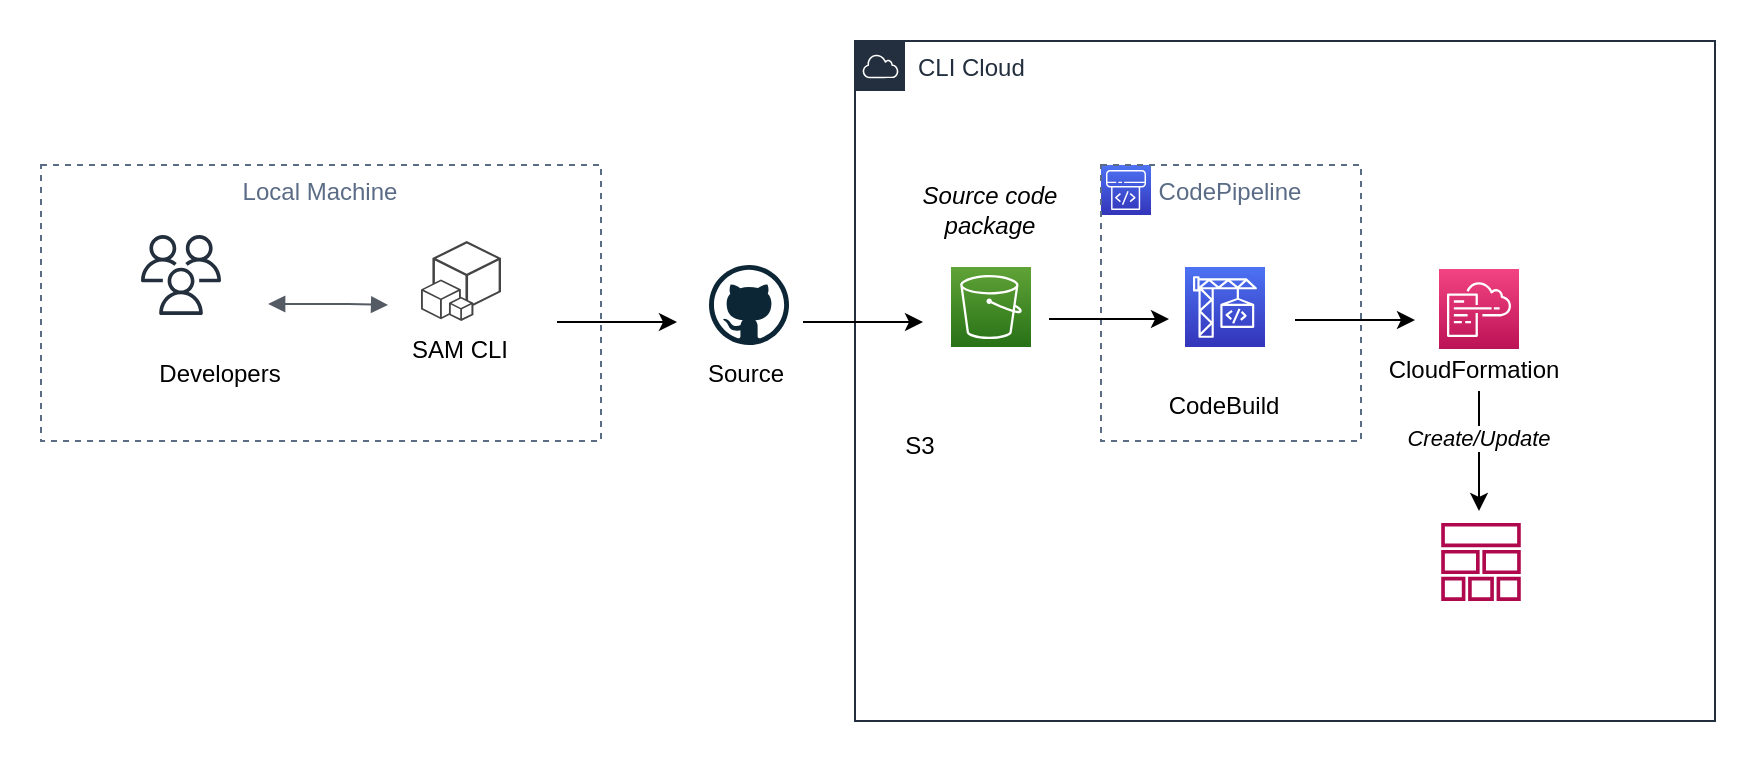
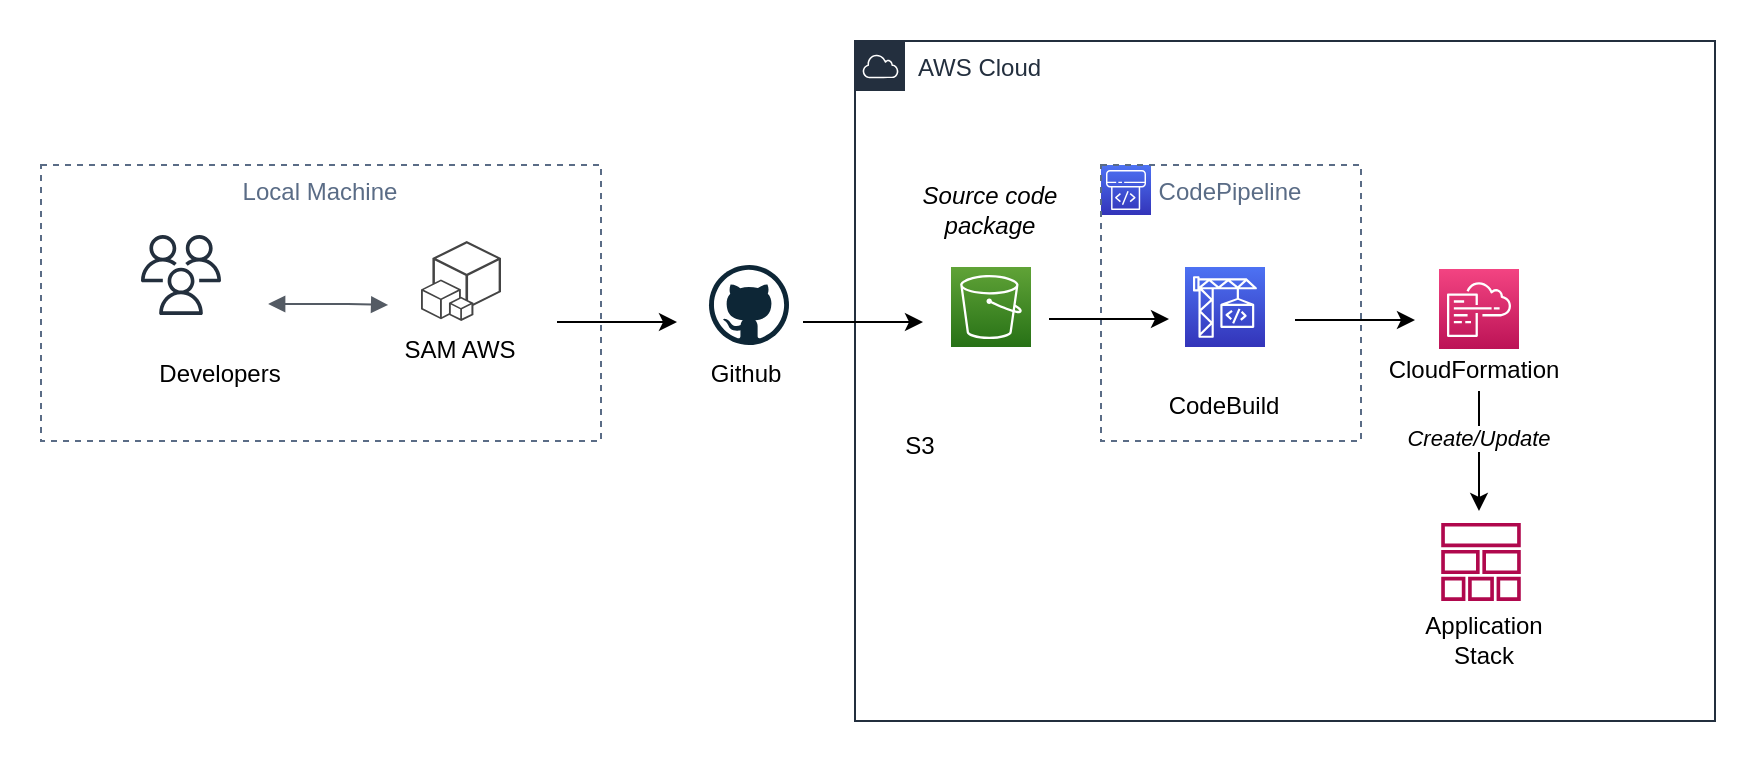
- <mxCell id="2" value="CLI Cloud" style="points=[[0,0],[0.25,0],[0.5,0],[0.75,0],[1,0],[1,0.25],[1,0.5],[1,0.75],[1,1],[0.75,1],[0.5,1],[0.25,1],[0,1],[0,0.75],[0,0.5],[0,0.25]];outlineConnect=0;gradientColor=none;html=1;whiteSpace=wrap;fontSize=12;fontStyle=0;container=1;pointerEvents=0;collapsible=0;recursiveResize=0;shape=mxgraph.aws4.group;grIcon=mxgraph.aws4.group_aws_cloud;strokeColor=#232F3E;fillColor=none;verticalAlign=top;align=left;spacingLeft=30;fontColor=#232F3E;dashed=0;" parent="1" vertex="1"><mxGeometry x="427" y="20" width="430" height="340" as="geometry" /></mxCell>
+ <mxCell id="2" value="AWS Cloud" style="points=[[0,0],[0.25,0],[0.5,0],[0.75,0],[1,0],[1,0.25],[1,0.5],[1,0.75],[1,1],[0.75,1],[0.5,1],[0.25,1],[0,1],[0,0.75],[0,0.5],[0,0.25]];outlineConnect=0;gradientColor=none;html=1;whiteSpace=wrap;fontSize=12;fontStyle=0;container=1;pointerEvents=0;collapsible=0;recursiveResize=0;shape=mxgraph.aws4.group;grIcon=mxgraph.aws4.group_aws_cloud;strokeColor=#232F3E;fillColor=none;verticalAlign=top;align=left;spacingLeft=30;fontColor=#232F3E;dashed=0;" parent="1" vertex="1"><mxGeometry x="427" y="20" width="430" height="340" as="geometry" /></mxCell>
- <mxCell id="26" value="SAM CLI" style="text;strokeColor=none;align=center;fillColor=none;html=1;verticalAlign=middle;whiteSpace=wrap;rounded=0;" parent="1" vertex="1"><mxGeometry x="200" y="160" width="60" height="30" as="geometry" /></mxCell>
+ <mxCell id="26" value="SAM AWS" style="text;strokeColor=none;align=center;fillColor=none;html=1;verticalAlign=middle;whiteSpace=wrap;rounded=0;" parent="1" vertex="1"><mxGeometry x="200" y="160" width="60" height="30" as="geometry" /></mxCell>
- <mxCell id="22" value="Source" style="text;strokeColor=none;align=center;fillColor=none;html=1;verticalAlign=middle;whiteSpace=wrap;rounded=0;" parent="1" vertex="1"><mxGeometry x="343" y="172" width="60" height="30" as="geometry" /></mxCell>
+ <mxCell id="22" value="Github" style="text;strokeColor=none;align=center;fillColor=none;html=1;verticalAlign=middle;whiteSpace=wrap;rounded=0;" parent="1" vertex="1"><mxGeometry x="343" y="172" width="60" height="30" as="geometry" /></mxCell>
+ <mxCell id="16" value="Application Stack" style="text;strokeColor=none;align=center;fillColor=none;html=1;verticalAlign=middle;whiteSpace=wrap;rounded=0;" parent="2" vertex="1"><mxGeometry x="270" y="284.98" width="90" height="30" as="geometry" /></mxCell>
